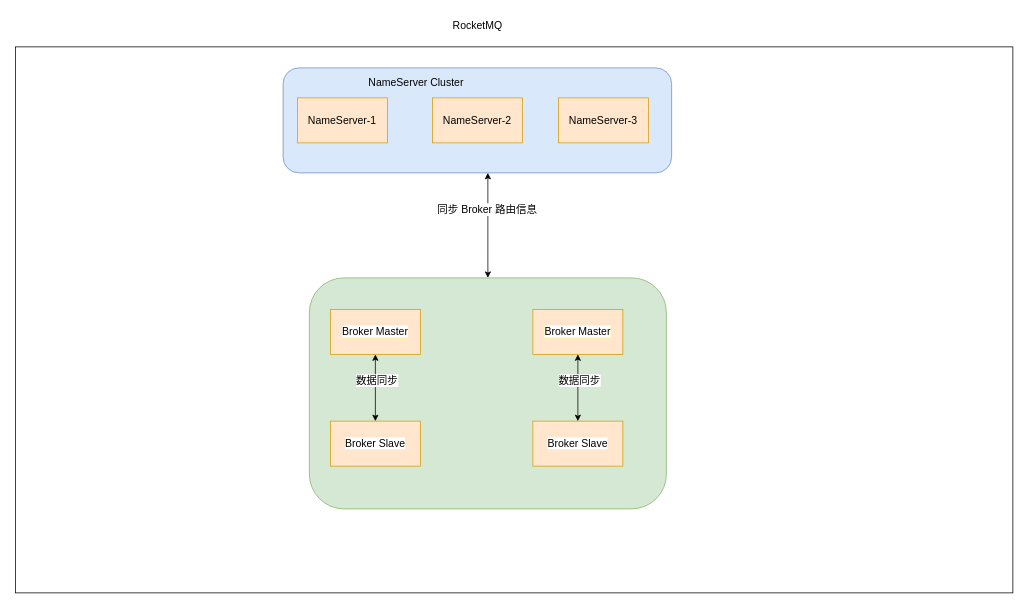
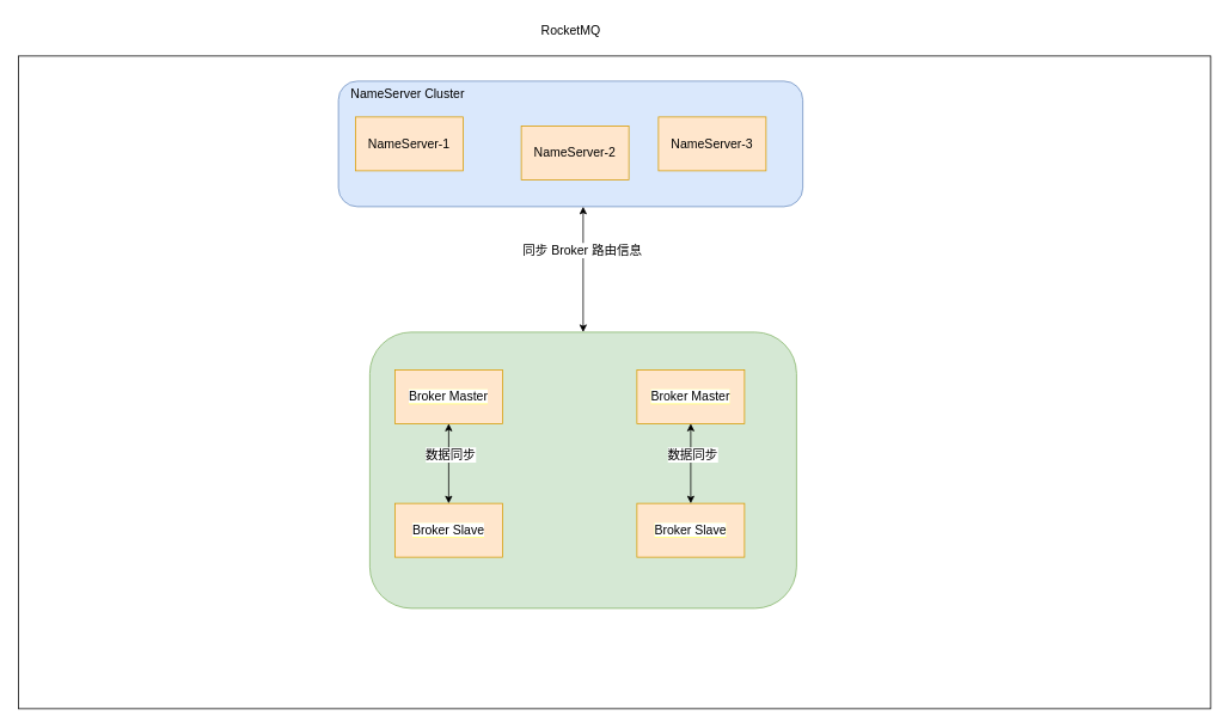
- <mxCell id="8" value="NameServer Cluster" style="text;html=1;align=center;verticalAlign=middle;resizable=0;points=[];autosize=1;strokeColor=none;fillColor=none;fontSize=14;" vertex="1" parent="1"><mxGeometry x="477" y="95" width="154" height="28" as="geometry" /></mxCell>
+ <mxCell id="8" value="NameServer Cluster" style="text;html=1;align=center;verticalAlign=middle;resizable=0;points=[];autosize=1;strokeColor=none;fillColor=none;fontSize=14;" vertex="1" parent="1"><mxGeometry x="377" y="90" width="154" height="28" as="geometry" /></mxCell>
- <mxCell id="6" value="NameServer-2" style="rounded=0;whiteSpace=wrap;html=1;fontSize=14;fillColor=#ffe6cc;strokeColor=#d79b00;" vertex="1" parent="1"><mxGeometry x="576" y="130" width="120" height="60" as="geometry" /></mxCell>
+ <mxCell id="6" value="NameServer-2" style="rounded=0;whiteSpace=wrap;html=1;fontSize=14;fillColor=#ffe6cc;strokeColor=#d79b00;" vertex="1" parent="1"><mxGeometry x="581" y="140" width="120" height="60" as="geometry" /></mxCell>
- <mxCell id="7" value="NameServer-3" style="rounded=0;whiteSpace=wrap;html=1;fontSize=14;fillColor=#ffe6cc;strokeColor=#d79b00;" vertex="1" parent="1"><mxGeometry x="744" y="130" width="120" height="60" as="geometry" /></mxCell>
+ <mxCell id="7" value="NameServer-3" style="rounded=0;whiteSpace=wrap;html=1;fontSize=14;fillColor=#ffe6cc;strokeColor=#d79b00;" vertex="1" parent="1"><mxGeometry x="734" y="130" width="120" height="60" as="geometry" /></mxCell>
